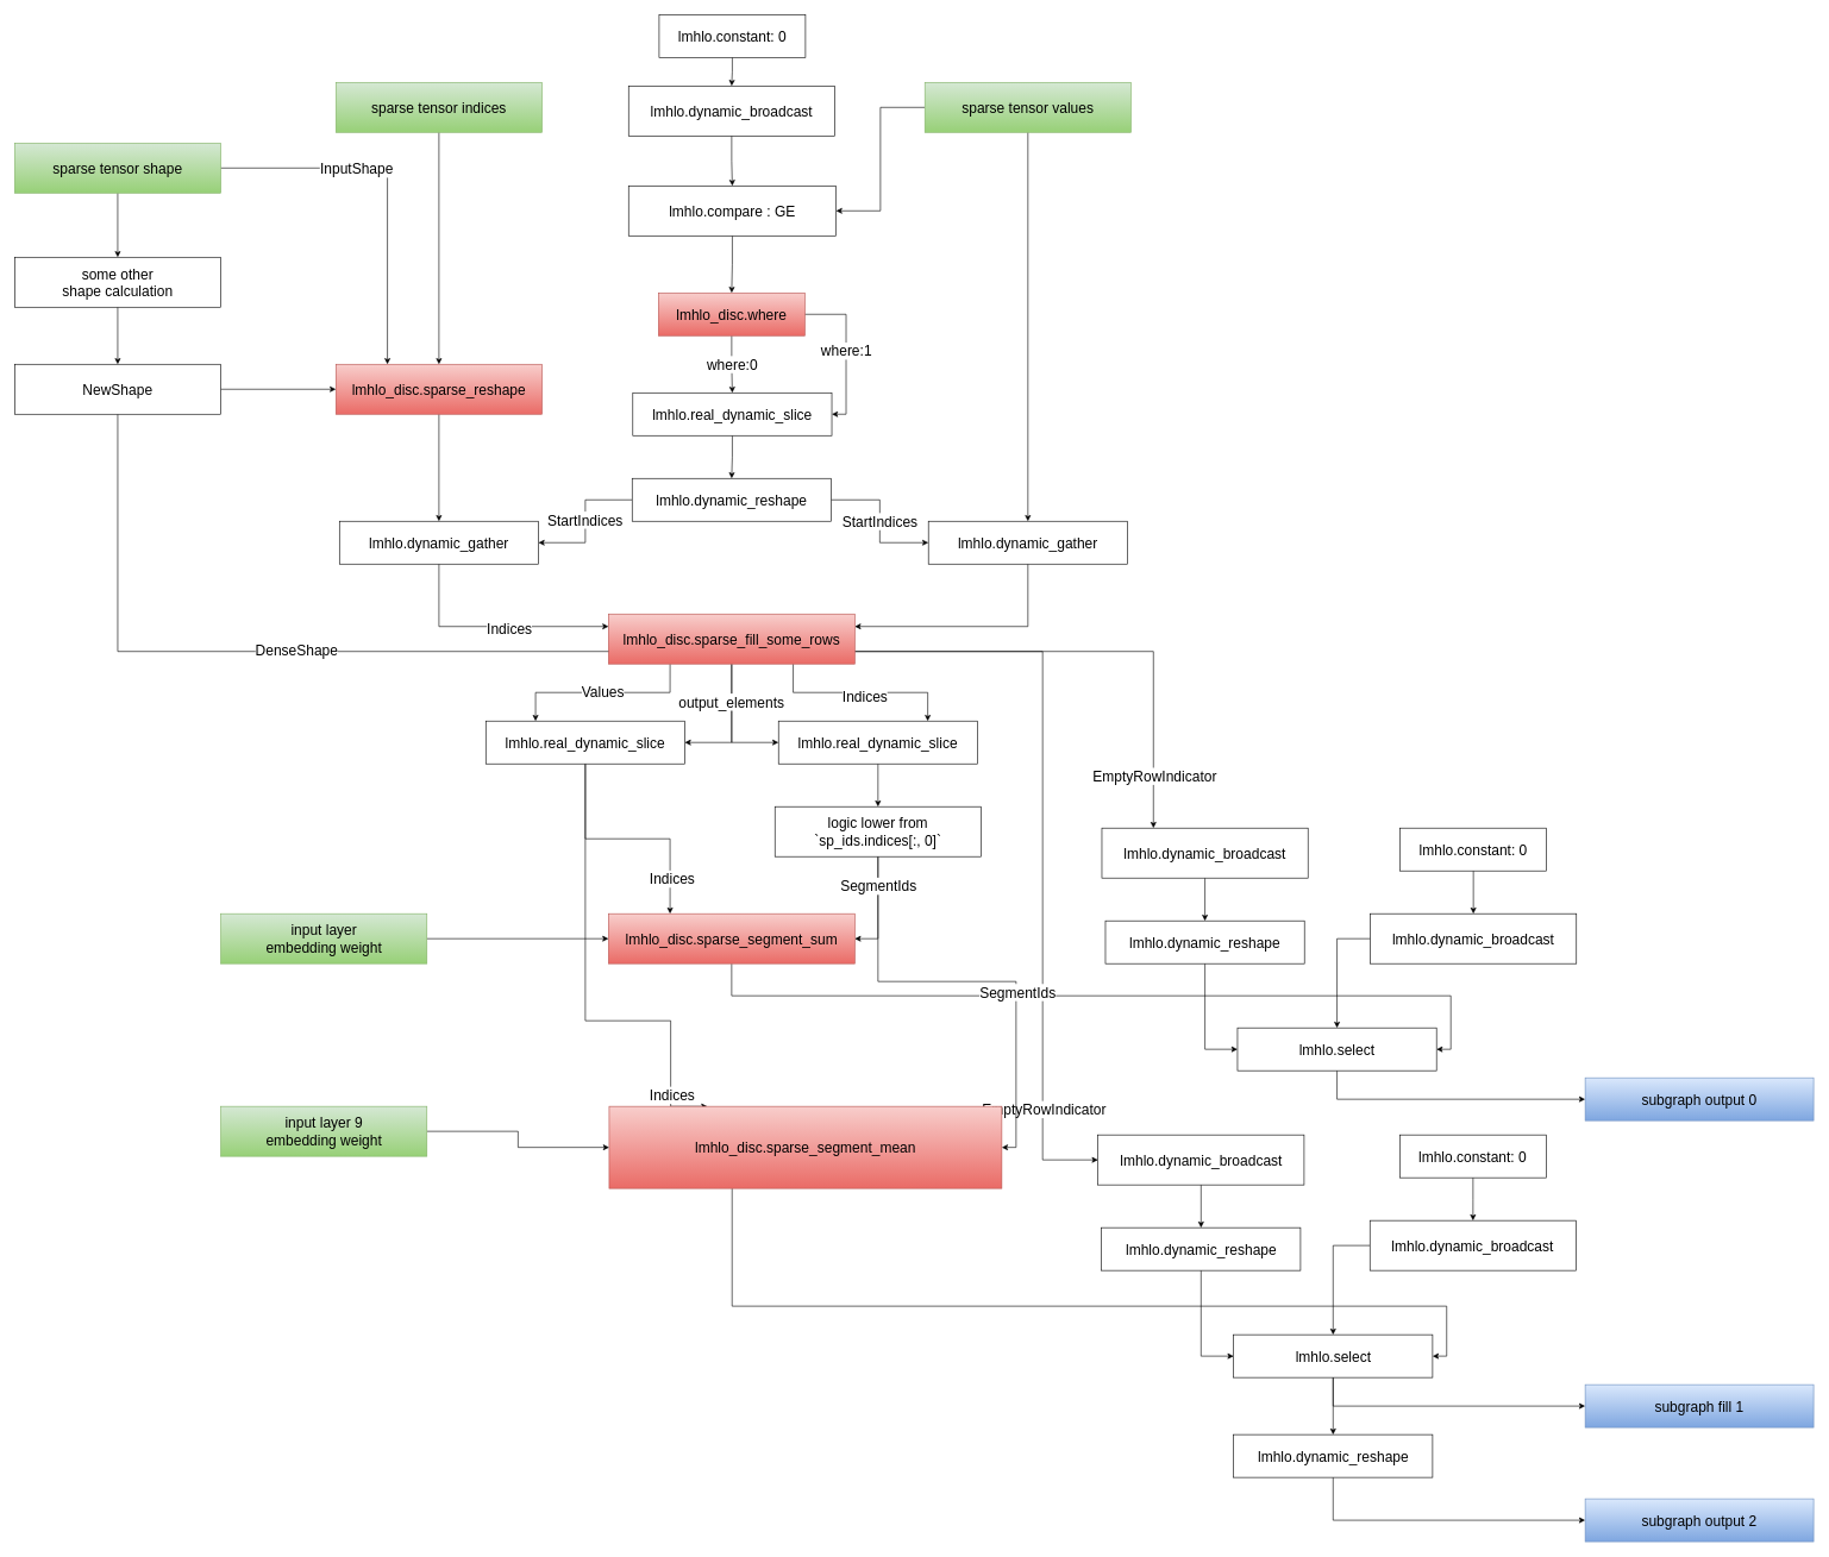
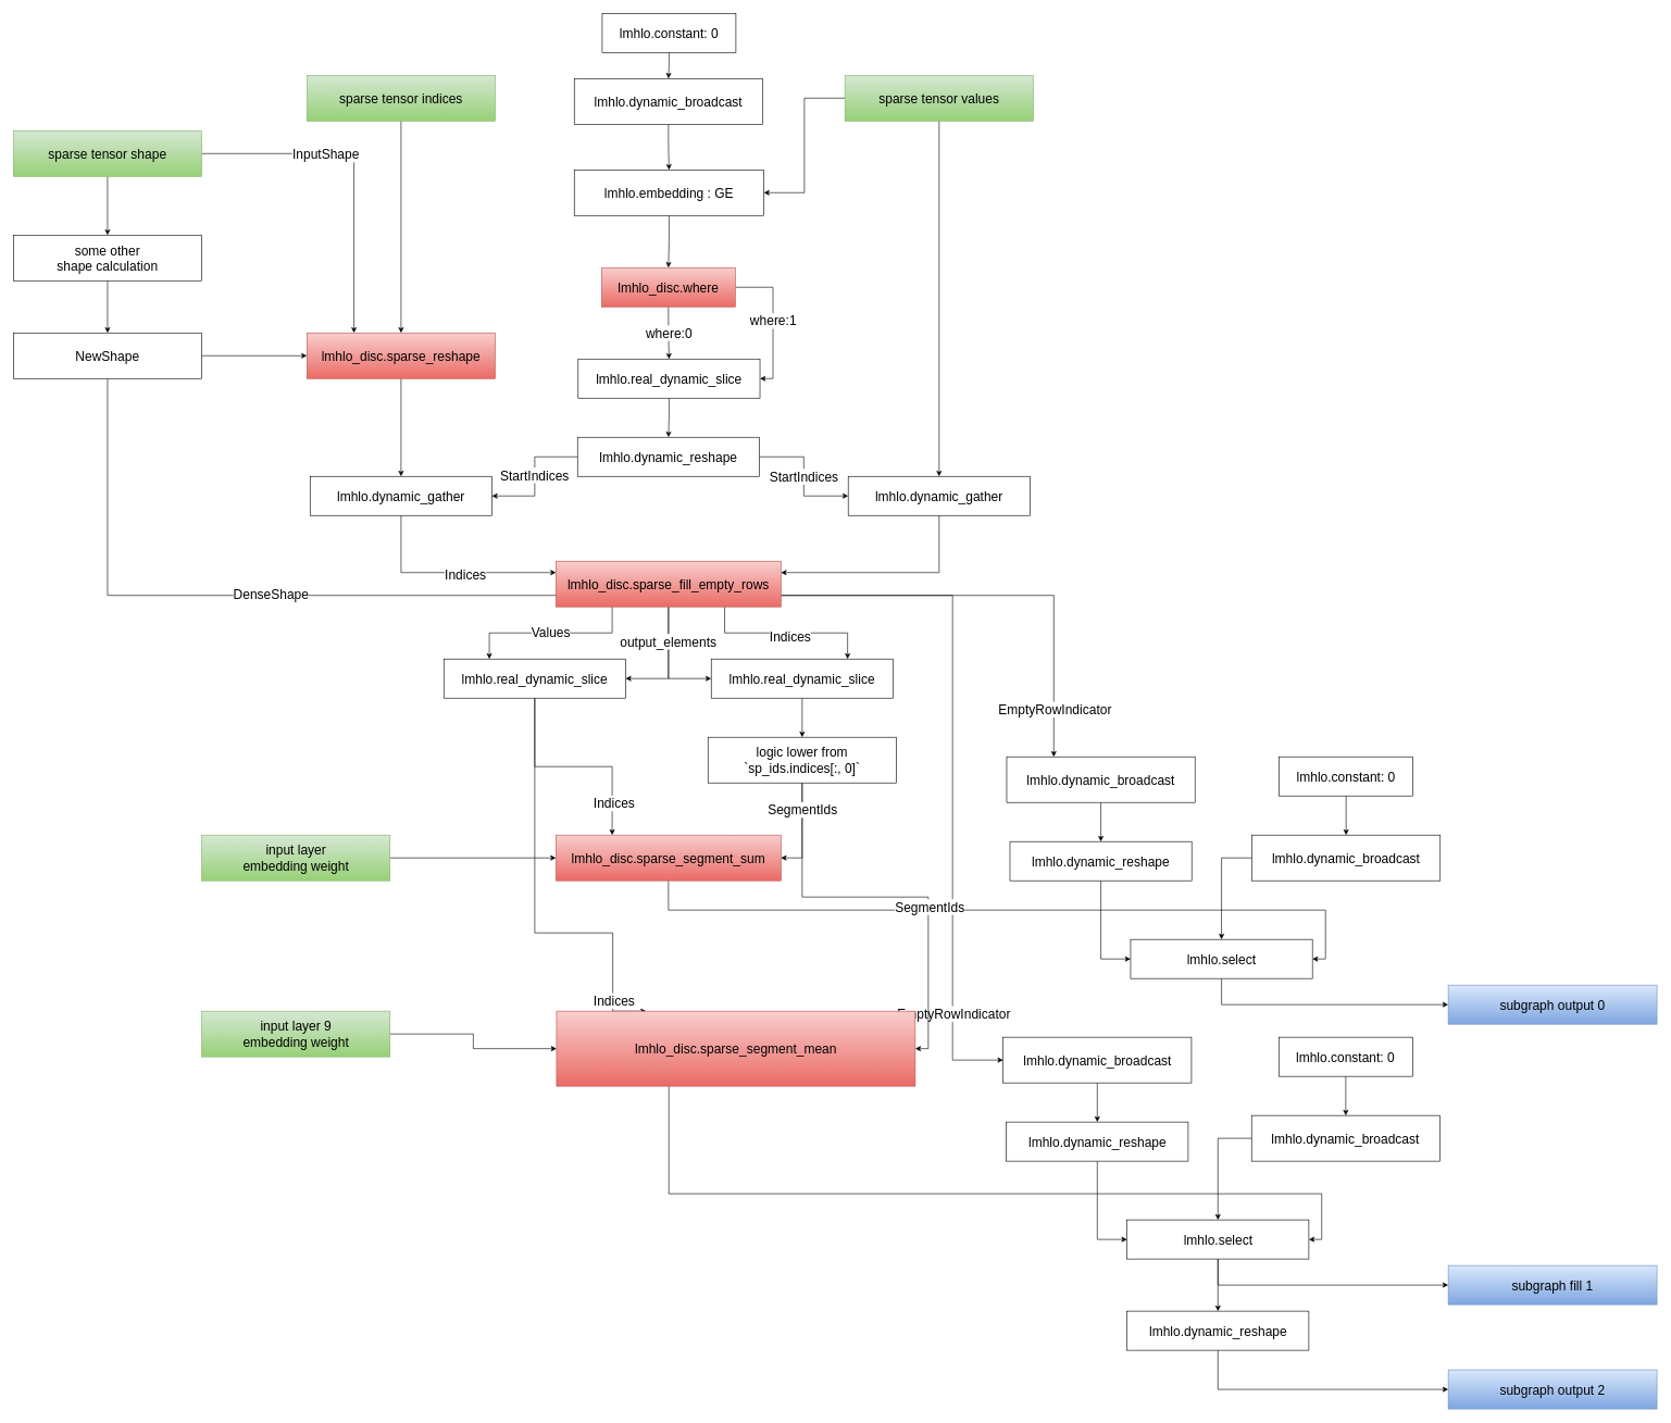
- <mxCell id="7" value="lmhlo.compare : GE" style="rounded=0;whiteSpace=wrap;html=1;fontSize=20;" parent="1" vertex="1"><mxGeometry x="880" y="260" width="290.62" height="70" as="geometry" /></mxCell>
+ <mxCell id="7" value="lmhlo.embedding : GE" style="rounded=0;whiteSpace=wrap;html=1;fontSize=20;" parent="1" vertex="1"><mxGeometry x="880" y="260" width="290.62" height="70" as="geometry" /></mxCell>
- <mxCell id="47" value="lmhlo_disc.sparse_fill_some_rows" style="rounded=0;whiteSpace=wrap;html=1;fontSize=20;fillColor=#f8cecc;strokeColor=#b85450;gradientColor=#ea6b66;" parent="1" vertex="1"><mxGeometry x="851.87" y="860" width="345" height="70" as="geometry" /></mxCell>
+ <mxCell id="47" value="lmhlo_disc.sparse_fill_empty_rows" style="rounded=0;whiteSpace=wrap;html=1;fontSize=20;fillColor=#f8cecc;strokeColor=#b85450;gradientColor=#ea6b66;" parent="1" vertex="1"><mxGeometry x="851.87" y="860" width="345" height="70" as="geometry" /></mxCell>
